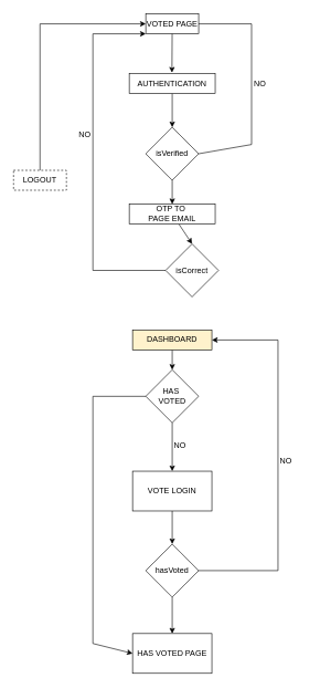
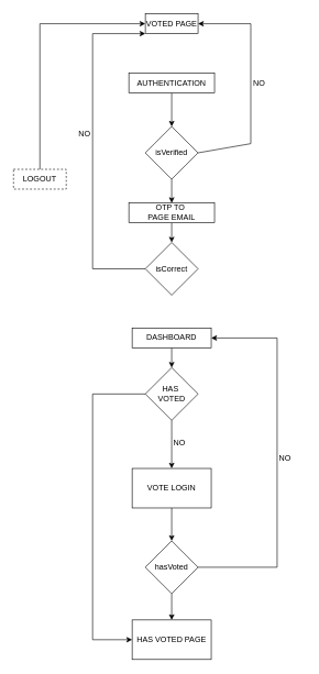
- <mxCell id="9" value="" style="endArrow=none;html=1;fontFamily=Helvetica;fontSize=12;fontColor=default;exitX=1;exitY=0.5;exitDx=0;exitDy=0;entryX=1;entryY=0.5;entryDx=0;entryDy=0;rounded=0;curved=0;" edge="1" parent="1" source="8" target="2"><mxGeometry width="50" height="50" relative="1" as="geometry"><mxPoint x="320" y="327" as="sourcePoint" /><mxPoint x="480" y="277" as="targetPoint" /><Array as="points"><mxPoint x="380" y="217" /><mxPoint x="380" y="35" /></Array></mxGeometry></mxCell>
+ <mxCell id="9" value="" style="endArrow=classic;html=1;fontFamily=Helvetica;fontSize=12;fontColor=default;exitX=1;exitY=0.5;exitDx=0;exitDy=0;entryX=1;entryY=0.5;entryDx=0;entryDy=0;rounded=0;curved=0;" edge="1" parent="1" source="8" target="2"><mxGeometry width="50" height="50" relative="1" as="geometry"><mxPoint x="320" y="327" as="sourcePoint" /><mxPoint x="480" y="277" as="targetPoint" /><Array as="points"><mxPoint x="380" y="217" /><mxPoint x="380" y="35" /></Array></mxGeometry></mxCell>
- <mxCell id="10" style="edgeStyle=none;html=1;entryX=0.497;entryY=-0.046;entryDx=0;entryDy=0;entryPerimeter=0;fontFamily=Helvetica;fontSize=12;fontColor=default;" edge="1" parent="1" source="2" target="4"><mxGeometry relative="1" as="geometry" /></mxCell>
- <mxCell id="12" value="isCorrect" style="rhombus;whiteSpace=wrap;html=1;strokeColor=default;align=center;verticalAlign=middle;fontFamily=Helvetica;fontSize=12;fontColor=default;fillColor=default;" vertex="1" parent="1"><mxGeometry x="250" y="367" width="80" height="80" as="geometry" /></mxCell>
+ <mxCell id="12" value="isCorrect" style="rhombus;whiteSpace=wrap;html=1;strokeColor=default;align=center;verticalAlign=middle;fontFamily=Helvetica;fontSize=12;fontColor=default;fillColor=default;" vertex="1" parent="1"><mxGeometry x="220" y="367" width="80" height="80" as="geometry" /></mxCell>
- <mxCell id="14" value="DASHBOARD" style="whiteSpace=wrap;html=1;fillColor=#fff2cc;" vertex="1" parent="1"><mxGeometry x="200" y="497" width="120" height="30" as="geometry" /></mxCell>
+ <mxCell id="14" value="DASHBOARD" style="whiteSpace=wrap;html=1;" vertex="1" parent="1"><mxGeometry x="200" y="497" width="120" height="30" as="geometry" /></mxCell>
- <mxCell id="20" value="HAS VOTED PAGE" style="rounded=0;whiteSpace=wrap;html=1;strokeColor=default;align=center;verticalAlign=middle;fontFamily=Helvetica;fontSize=12;fontColor=default;fillColor=default;" vertex="1" parent="1"><mxGeometry x="200" y="955" width="120" height="60" as="geometry" /></mxCell>
+ <mxCell id="20" value="HAS VOTED PAGE" style="rounded=0;whiteSpace=wrap;html=1;strokeColor=default;align=center;verticalAlign=middle;fontFamily=Helvetica;fontSize=12;fontColor=default;fillColor=default;" vertex="1" parent="1"><mxGeometry x="200" y="940" width="120" height="60" as="geometry" /></mxCell>
